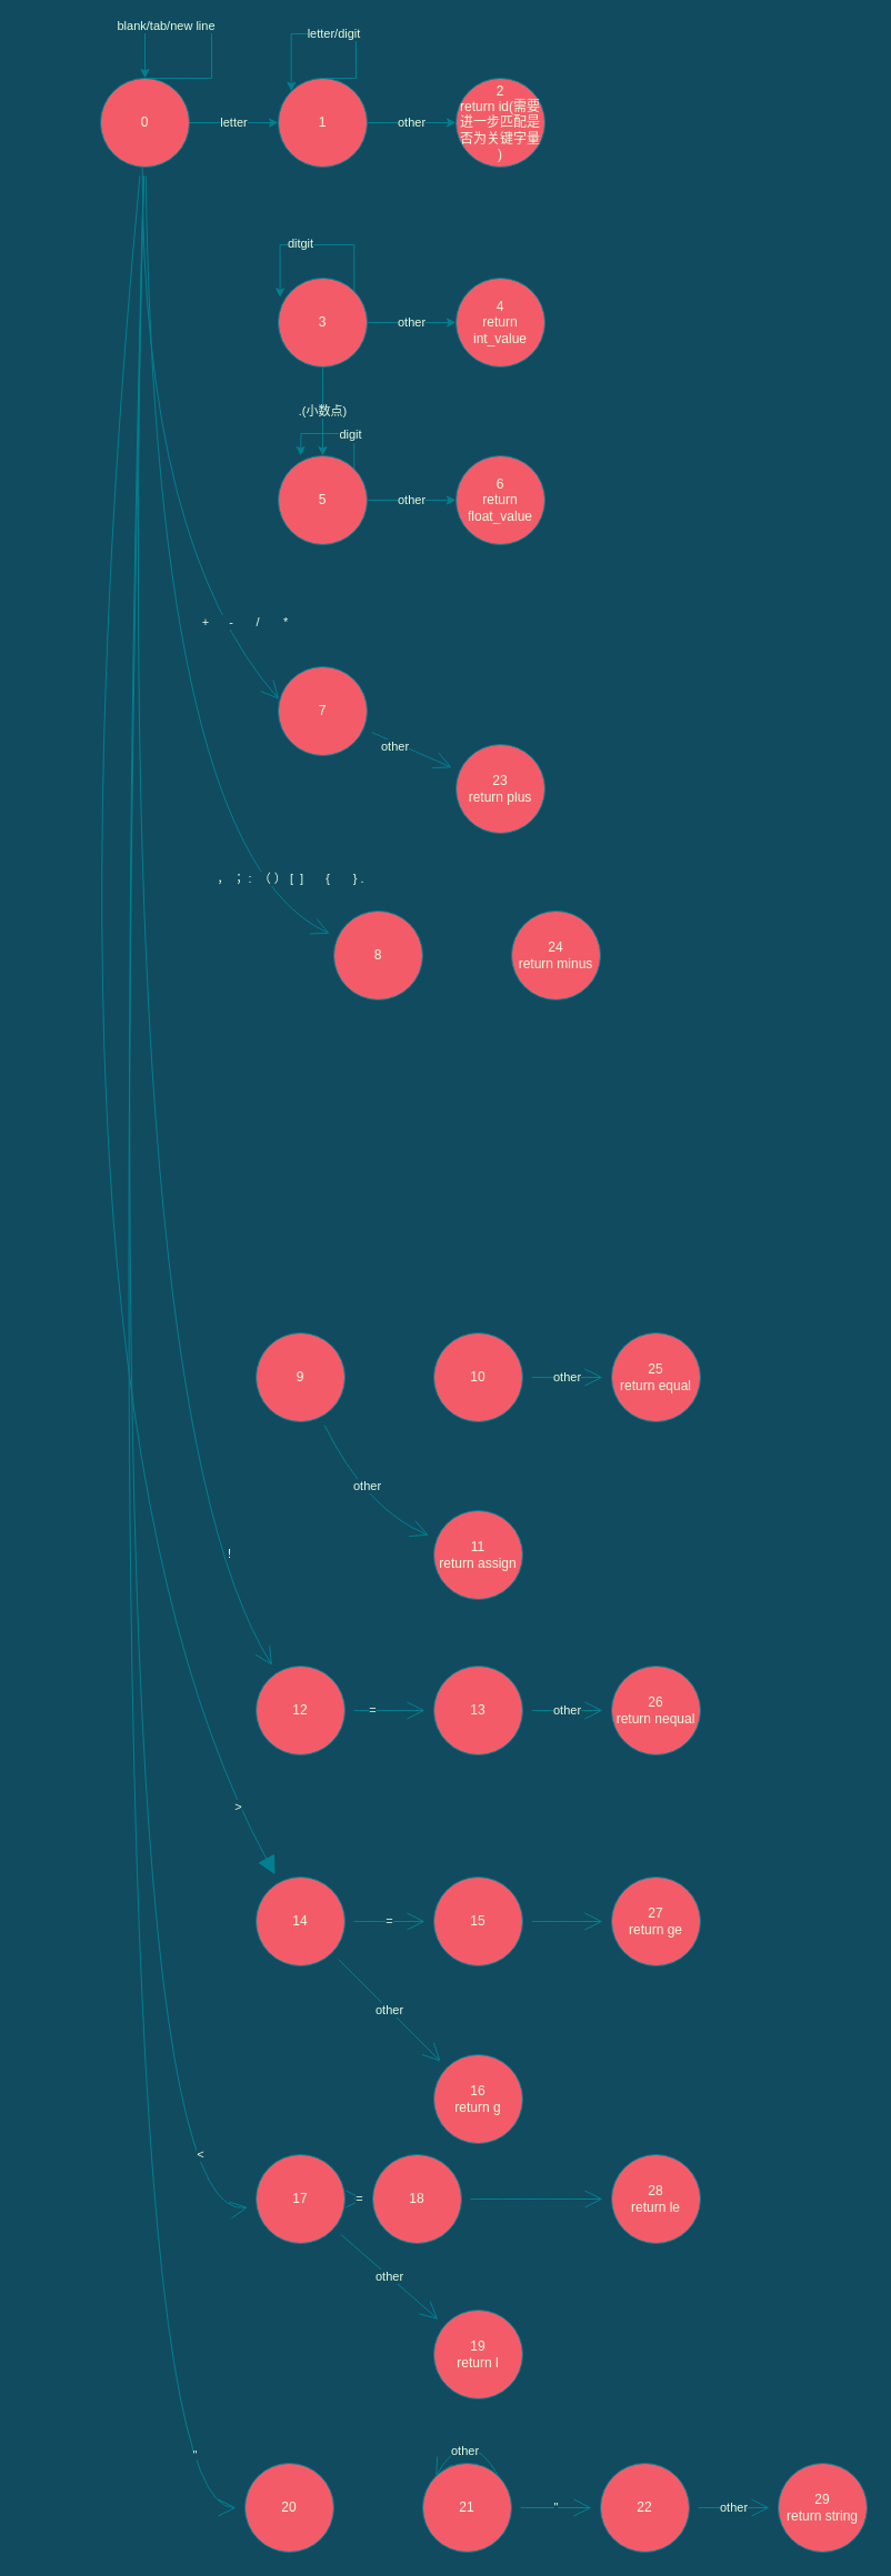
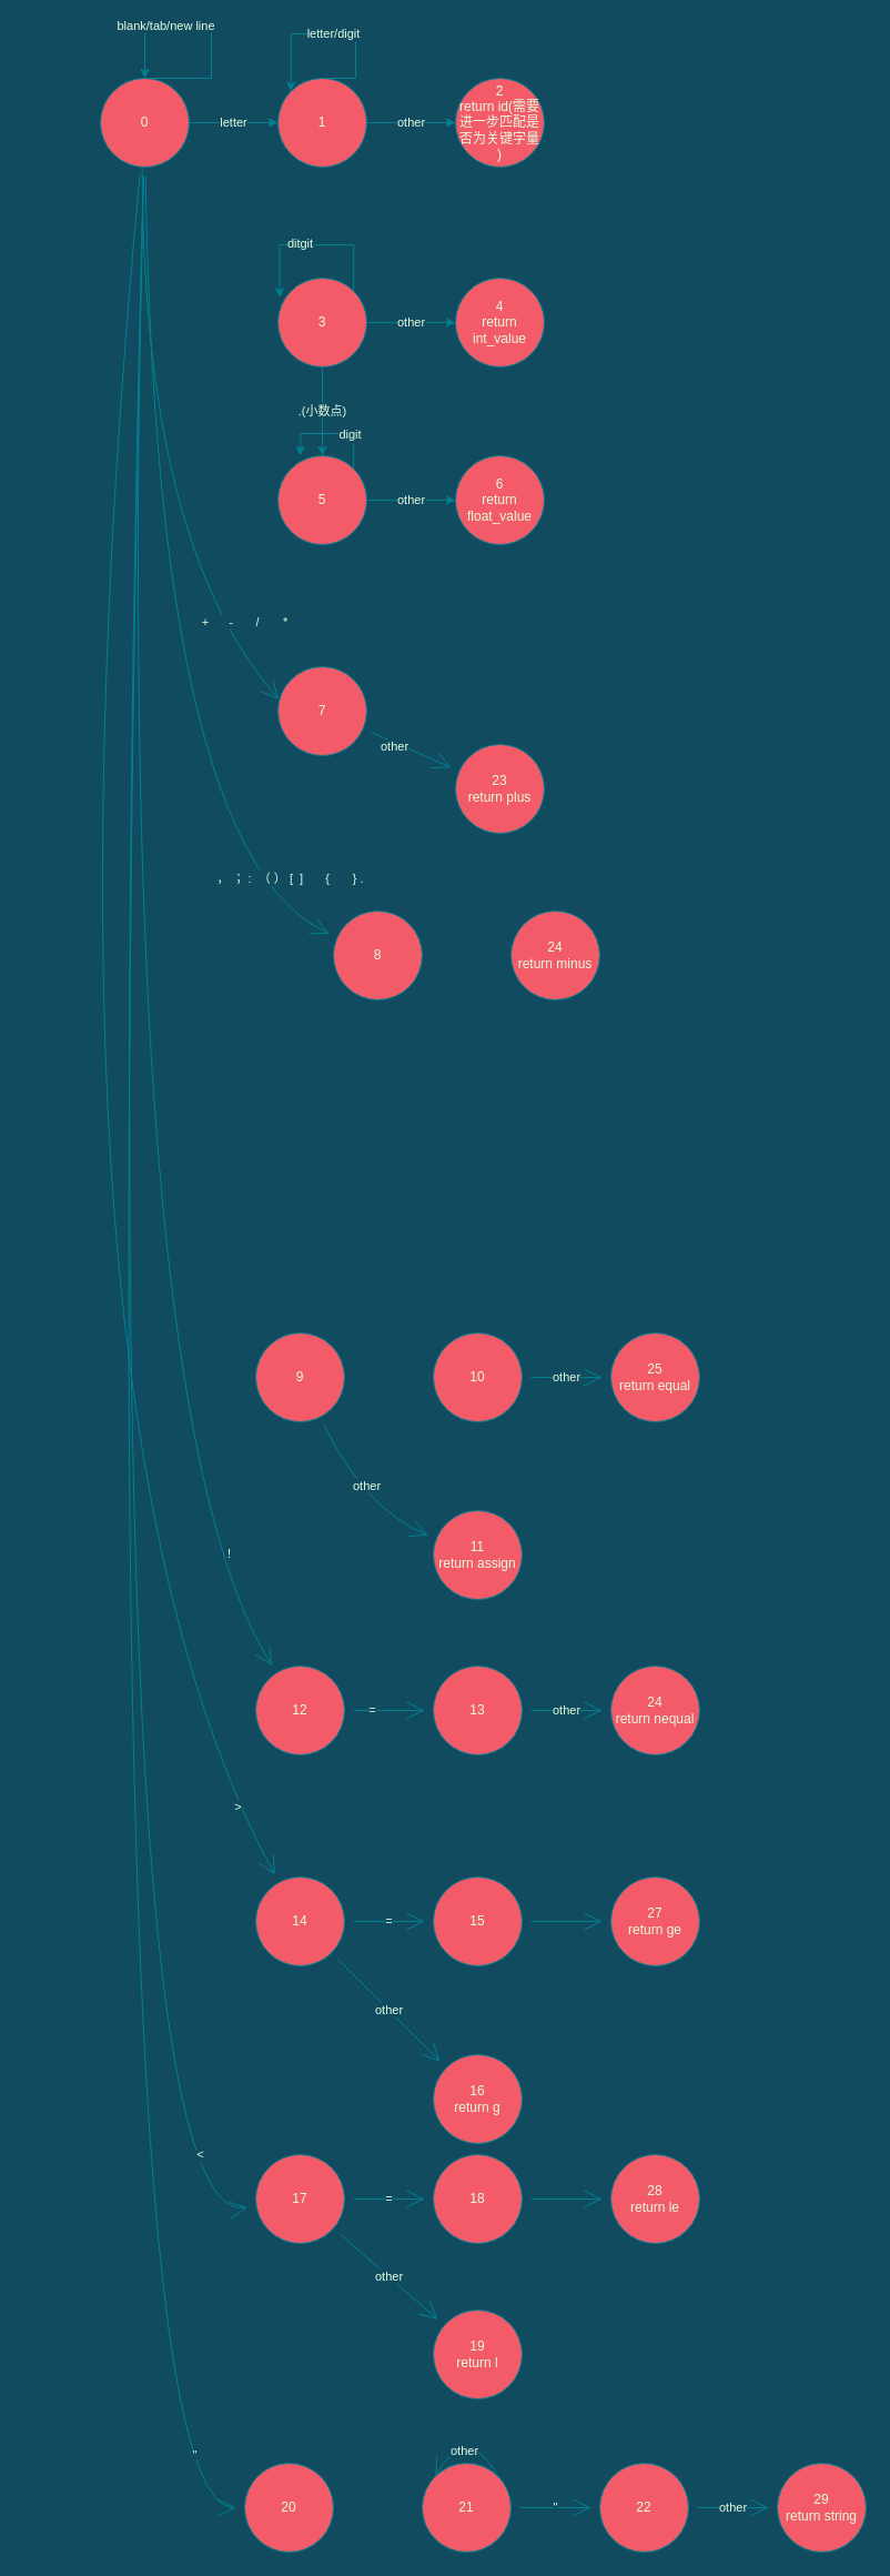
- <mxCell id="71" value="26&lt;br&gt;return nequal" style="ellipse;whiteSpace=wrap;html=1;aspect=fixed;fillColor=#F45B69;strokeColor=#028090;fontColor=#E4FDE1;" parent="1" vertex="1"><mxGeometry x="550" y="1500" width="80" height="80" as="geometry" /></mxCell>
+ <mxCell id="71" value="24&lt;br&gt;return nequal" style="ellipse;whiteSpace=wrap;html=1;aspect=fixed;fillColor=#F45B69;strokeColor=#028090;fontColor=#E4FDE1;" parent="1" vertex="1"><mxGeometry x="550" y="1500" width="80" height="80" as="geometry" /></mxCell>
- <mxCell id="9" value="" style="edgeStyle=none;curved=1;rounded=0;orthogonalLoop=1;jettySize=auto;html=1;endArrow=block;startSize=14;endSize=14;sourcePerimeterSpacing=8;targetPerimeterSpacing=8;strokeColor=#028090;fontColor=#E4FDE1;labelBackgroundColor=#114B5F;" parent="1" source="15" target="51" edge="1"><mxGeometry relative="1" as="geometry"><Array as="points"><mxPoint x="20" y="1270" /></Array></mxGeometry></mxCell>
+ <mxCell id="9" value="" style="edgeStyle=none;curved=1;rounded=0;orthogonalLoop=1;jettySize=auto;html=1;endArrow=open;startSize=14;endSize=14;sourcePerimeterSpacing=8;targetPerimeterSpacing=8;strokeColor=#028090;fontColor=#E4FDE1;labelBackgroundColor=#114B5F;" parent="1" source="15" target="51" edge="1"><mxGeometry relative="1" as="geometry"><Array as="points"><mxPoint x="20" y="1270" /></Array></mxGeometry></mxCell>
- <mxCell id="59" value="18" style="ellipse;whiteSpace=wrap;html=1;aspect=fixed;fillColor=#F45B69;strokeColor=#028090;fontColor=#E4FDE1;" parent="1" vertex="1"><mxGeometry x="335" y="1940" width="80" height="80" as="geometry" /></mxCell>
+ <mxCell id="59" value="18" style="ellipse;whiteSpace=wrap;html=1;aspect=fixed;fillColor=#F45B69;strokeColor=#028090;fontColor=#E4FDE1;" parent="1" vertex="1"><mxGeometry x="390" y="1940" width="80" height="80" as="geometry" /></mxCell>
